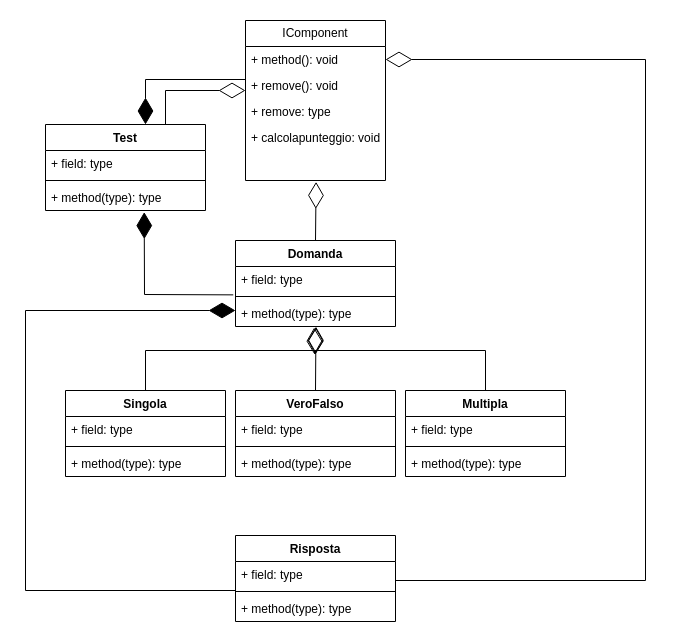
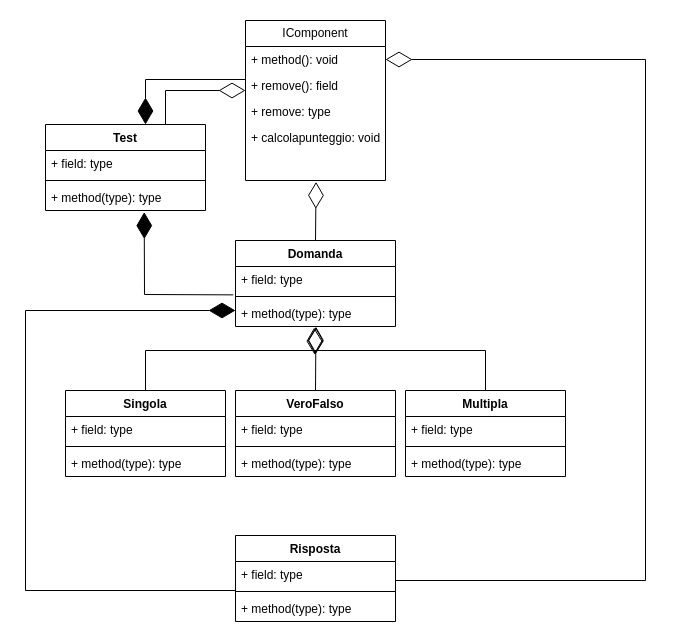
- <mxCell id="16" value="+ remove(): void" style="text;strokeColor=none;fillColor=none;align=left;verticalAlign=top;spacingLeft=4;spacingRight=4;overflow=hidden;rotatable=0;points=[[0,0.5],[1,0.5]];portConstraint=eastwest;whiteSpace=wrap;html=1;" parent="14" vertex="1"><mxGeometry y="52" width="140" height="26" as="geometry" /></mxCell>
+ <mxCell id="16" value="+ remove(): field" style="text;strokeColor=none;fillColor=none;align=left;verticalAlign=top;spacingLeft=4;spacingRight=4;overflow=hidden;rotatable=0;points=[[0,0.5],[1,0.5]];portConstraint=eastwest;whiteSpace=wrap;html=1;" parent="14" vertex="1"><mxGeometry y="52" width="140" height="26" as="geometry" /></mxCell>
